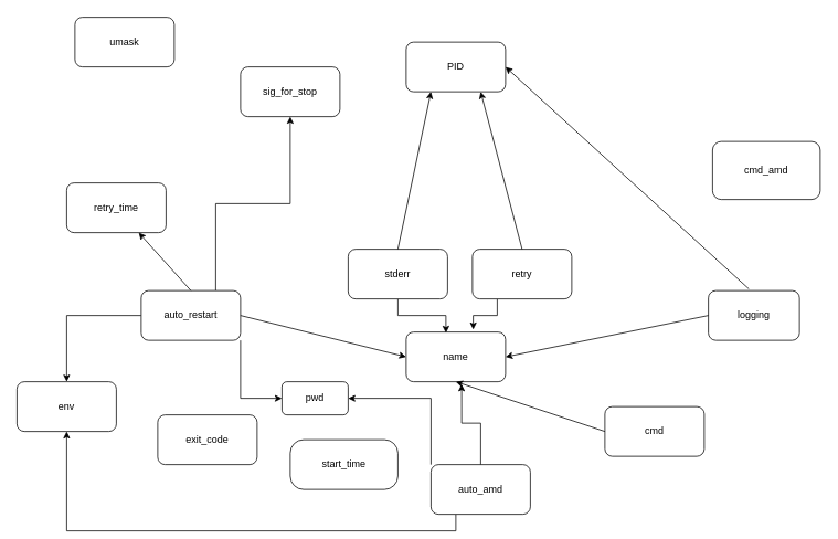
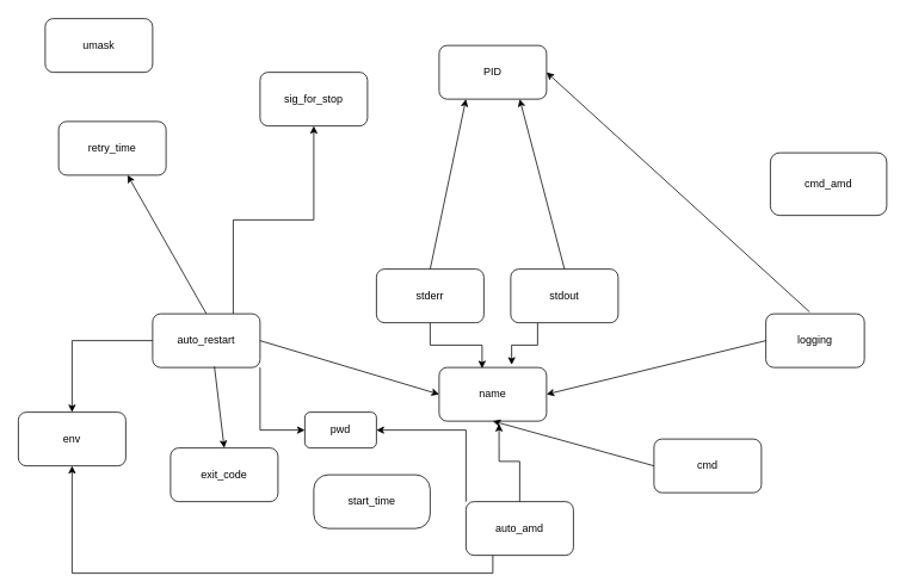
- <mxCell id="18" value="umask" style="rounded=1;whiteSpace=wrap;html=1;" vertex="1" parent="1"><mxGeometry x="90" y="20" width="120" height="60" as="geometry" /></mxCell>
+ <mxCell id="18" value="umask" style="rounded=1;whiteSpace=wrap;html=1;" vertex="1" parent="1"><mxGeometry x="50" y="20" width="120" height="60" as="geometry" /></mxCell>
- <mxCell id="3" value="retry_time" style="rounded=1;whiteSpace=wrap;html=1;" vertex="1" parent="1"><mxGeometry x="80" y="220" width="120" height="60" as="geometry" /></mxCell>
+ <mxCell id="3" value="retry_time" style="rounded=1;whiteSpace=wrap;html=1;" vertex="1" parent="1"><mxGeometry x="65" y="135" width="120" height="60" as="geometry" /></mxCell>
- <mxCell id="24" value="retry" style="rounded=1;whiteSpace=wrap;html=1;" vertex="1" parent="1"><mxGeometry x="570" y="300" width="120" height="60" as="geometry" /></mxCell>
+ <mxCell id="24" value="stdout" style="rounded=1;whiteSpace=wrap;html=1;" vertex="1" parent="1"><mxGeometry x="570" y="300" width="120" height="60" as="geometry" /></mxCell>
- <mxCell id="17" value="name" style="rounded=1;whiteSpace=wrap;html=1;" vertex="1" parent="1"><mxGeometry x="490" y="400" width="120" height="60" as="geometry" /></mxCell>
+ <mxCell id="17" value="name" style="rounded=1;whiteSpace=wrap;html=1;" vertex="1" parent="1"><mxGeometry x="490" y="410" width="120" height="60" as="geometry" /></mxCell>
+ <mxCell id="26" value="" style="endArrow=classic;html=1;exitX=0.575;exitY=0.983;exitDx=0;exitDy=0;exitPerimeter=0;entryX=0.5;entryY=0;entryDx=0;entryDy=0;" edge="1" parent="1" source="9" target="5"><mxGeometry width="50" height="50" relative="1" as="geometry"><mxPoint x="470" y="230" as="sourcePoint" /><mxPoint x="520" y="180" as="targetPoint" /></mxGeometry></mxCell>
